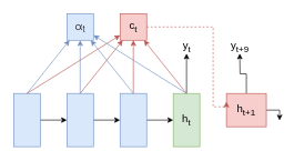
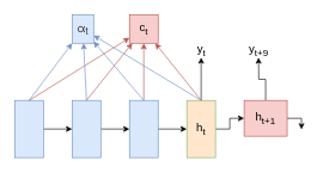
- <mxCell id="14" value="&lt;span style=&quot;color: rgb(51, 51, 51); font-family: &amp;quot;Helvetica Neue&amp;quot;, Helvetica, Arial, &amp;quot;PingFang SC&amp;quot;, &amp;quot;Hiragino Sans GB&amp;quot;, &amp;quot;Microsoft YaHei&amp;quot;, &amp;quot;WenQuanYi Micro Hei&amp;quot;, sans-serif; font-size: 16px; text-align: start; text-indent: 28px;&quot;&gt;α&lt;sub style=&quot;&quot;&gt;t&lt;/sub&gt;&lt;/span&gt;" style="whiteSpace=wrap;html=1;fillColor=#dae8fc;fontSize=16;strokeColor=#6c8ebf;" vertex="1" parent="1"><mxGeometry x="100" y="20" width="40" height="40" as="geometry" /></mxCell>
+ <mxCell id="14" value="&lt;span style=&quot;color: rgb(51, 51, 51); font-family: &amp;quot;Helvetica Neue&amp;quot;, Helvetica, Arial, &amp;quot;PingFang SC&amp;quot;, &amp;quot;Hiragino Sans GB&amp;quot;, &amp;quot;Microsoft YaHei&amp;quot;, &amp;quot;WenQuanYi Micro Hei&amp;quot;, sans-serif; font-size: 16px; text-align: start; text-indent: 28px;&quot;&gt;α&lt;sub style=&quot;&quot;&gt;t&lt;/sub&gt;&lt;/span&gt;" style="whiteSpace=wrap;html=1;fillColor=#dae8fc;fontSize=16;strokeColor=#6c8ebf;" vertex="1" parent="1"><mxGeometry x="100" y="20" width="30" height="40" as="geometry" /></mxCell>
- <mxCell id="15" style="edgeStyle=orthogonalEdgeStyle;rounded=0;orthogonalLoop=1;jettySize=auto;html=1;fillColor=#f8cecc;strokeColor=#b85450;dashed=1;entryX=0;entryY=0.25;entryDx=0;entryDy=0;" edge="1" parent="1" source="16" target="13"><mxGeometry relative="1" as="geometry"><mxPoint x="340" y="120" as="targetPoint" /><Array as="points"><mxPoint x="320" y="40" /><mxPoint x="320" y="160" /></Array></mxGeometry></mxCell>
+ <mxCell id="8" style="edgeStyle=orthogonalEdgeStyle;rounded=0;orthogonalLoop=1;jettySize=auto;html=1;exitX=1;exitY=0.5;exitDx=0;exitDy=0;entryX=0;entryY=0.5;entryDx=0;entryDy=0;" edge="1" parent="1" source="10" target="13"><mxGeometry relative="1" as="geometry" /></mxCell>
- <mxCell id="10" value="&lt;font style=&quot;font-size: 16px;&quot;&gt;h&lt;sub&gt;t&lt;/sub&gt;&lt;/font&gt;" style="whiteSpace=wrap;html=1;fillColor=#d5e8d4;strokeColor=#82b366;" vertex="1" parent="1"><mxGeometry x="260" y="140" width="40" height="80" as="geometry" /></mxCell>
+ <mxCell id="10" value="&lt;font style=&quot;font-size: 16px;&quot;&gt;h&lt;sub&gt;t&lt;/sub&gt;&lt;/font&gt;" style="whiteSpace=wrap;html=1;fillColor=#ffe6cc;strokeColor=#82b366;" vertex="1" parent="1"><mxGeometry x="260" y="140" width="40" height="80" as="geometry" /></mxCell>
